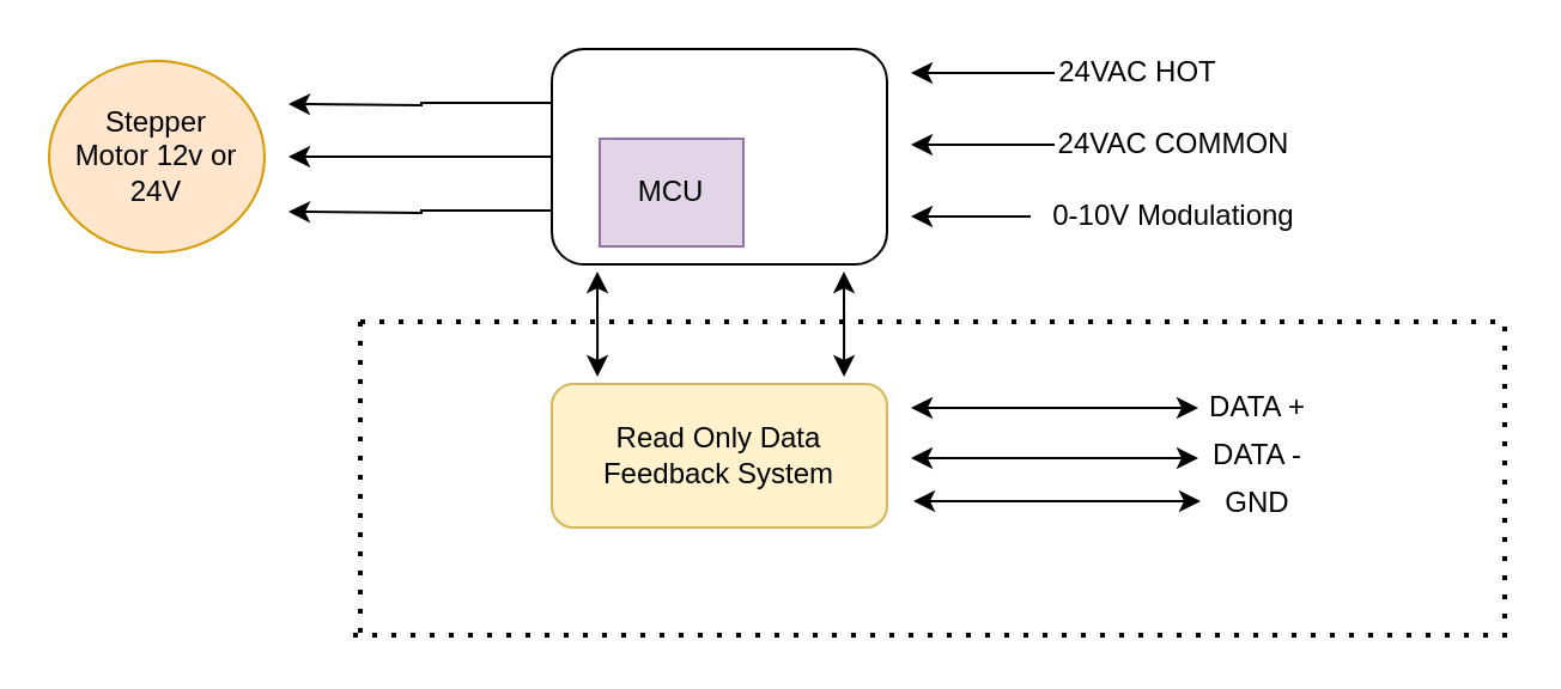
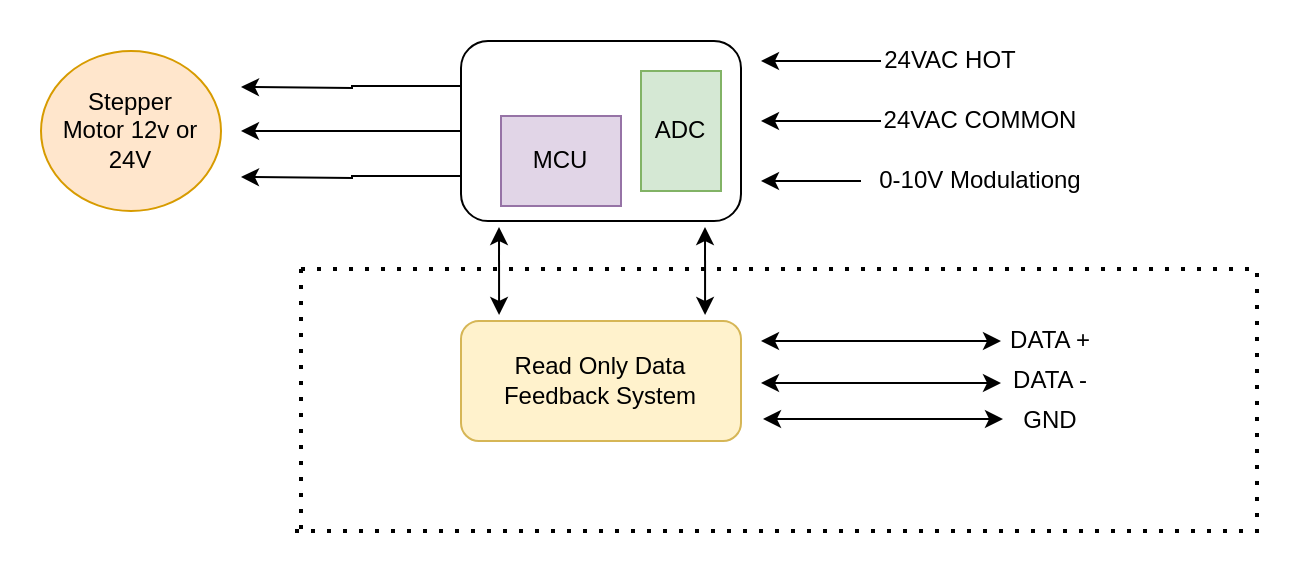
+ <mxCell id="14" value="ADC" style="rounded=0;whiteSpace=wrap;html=1;fillColor=#d5e8d4;strokeColor=#82b366;" vertex="1" parent="1"><mxGeometry x="320" y="35" width="40" height="60" as="geometry" /></mxCell>
